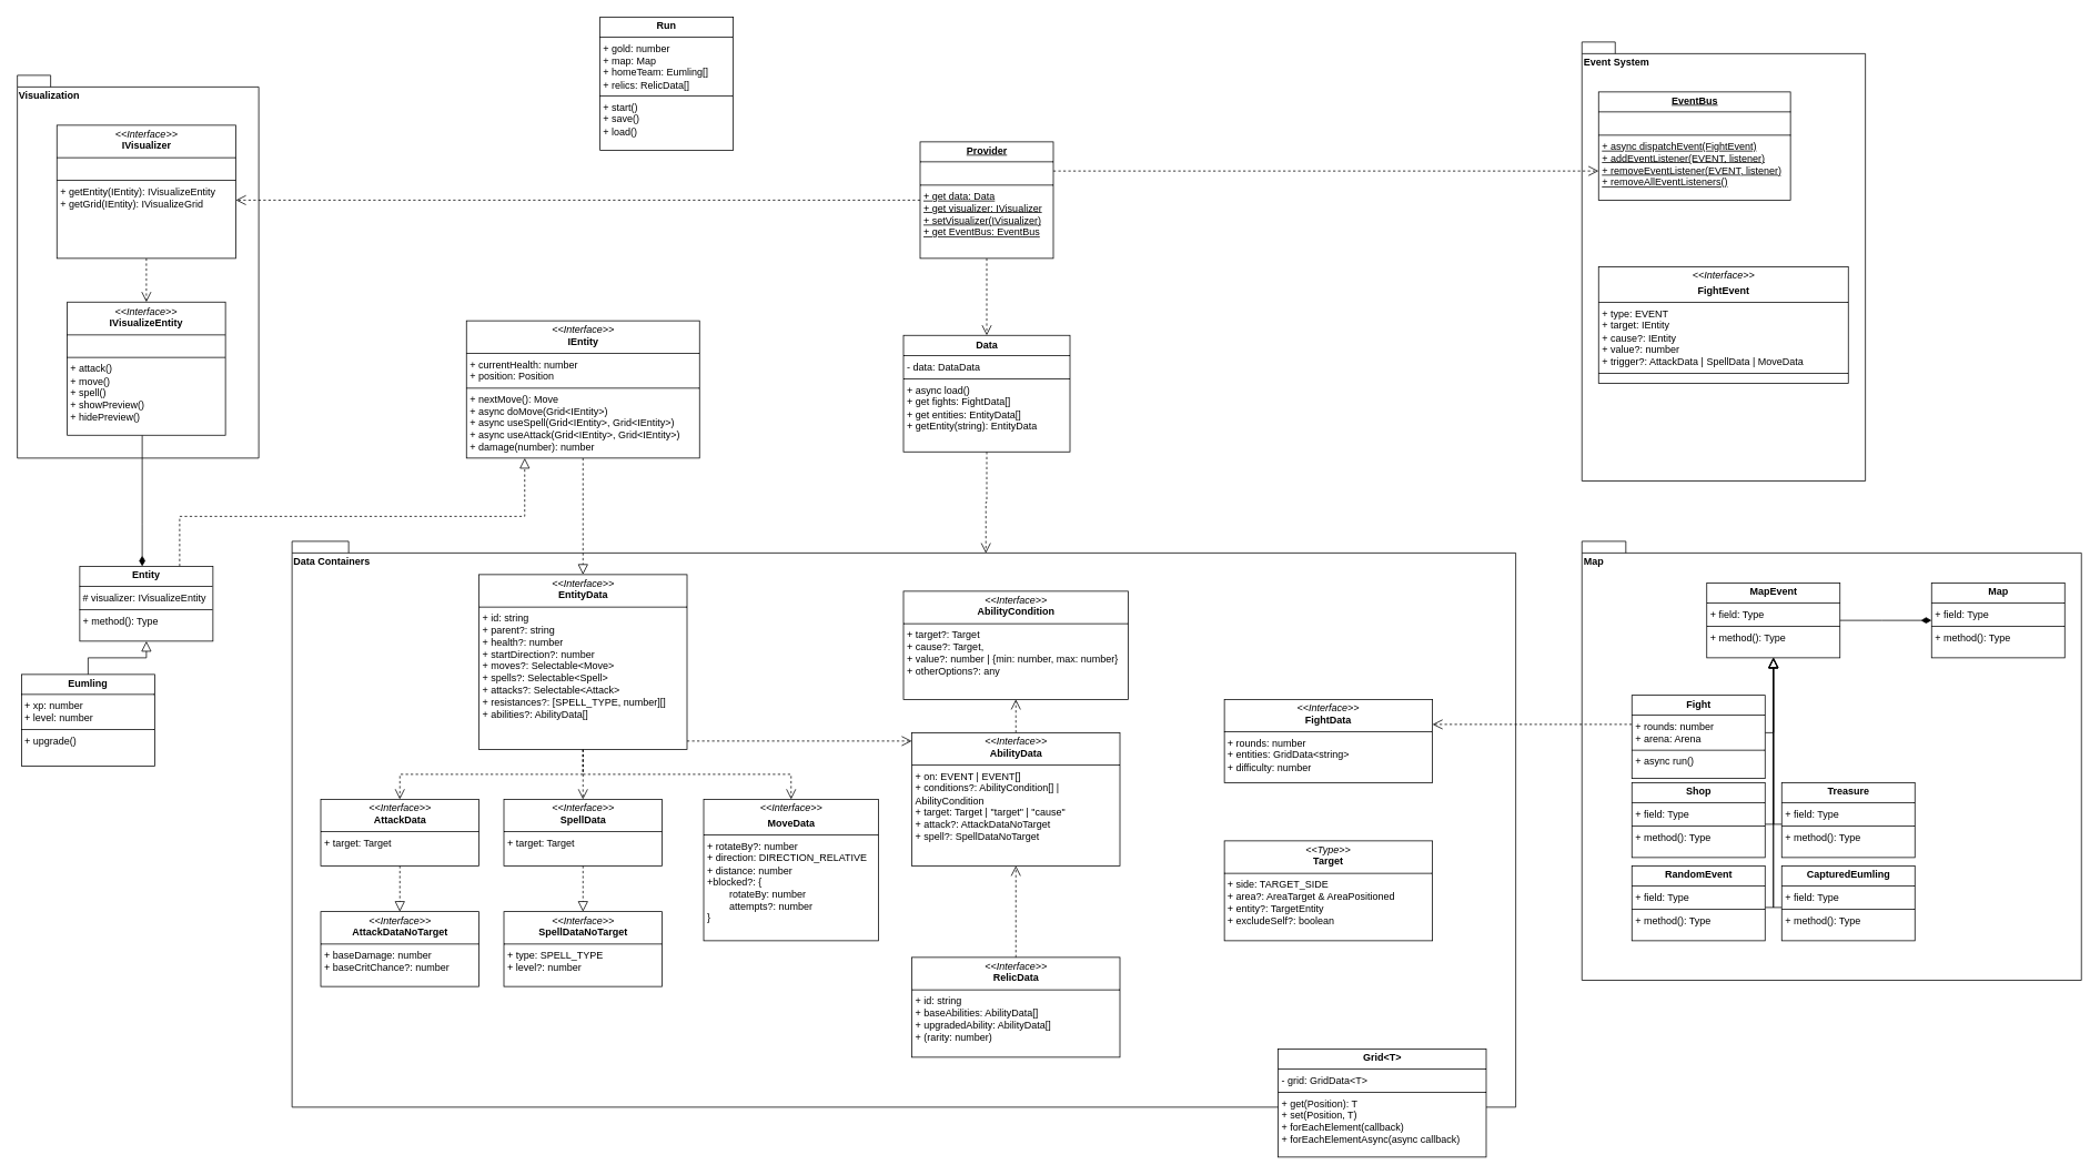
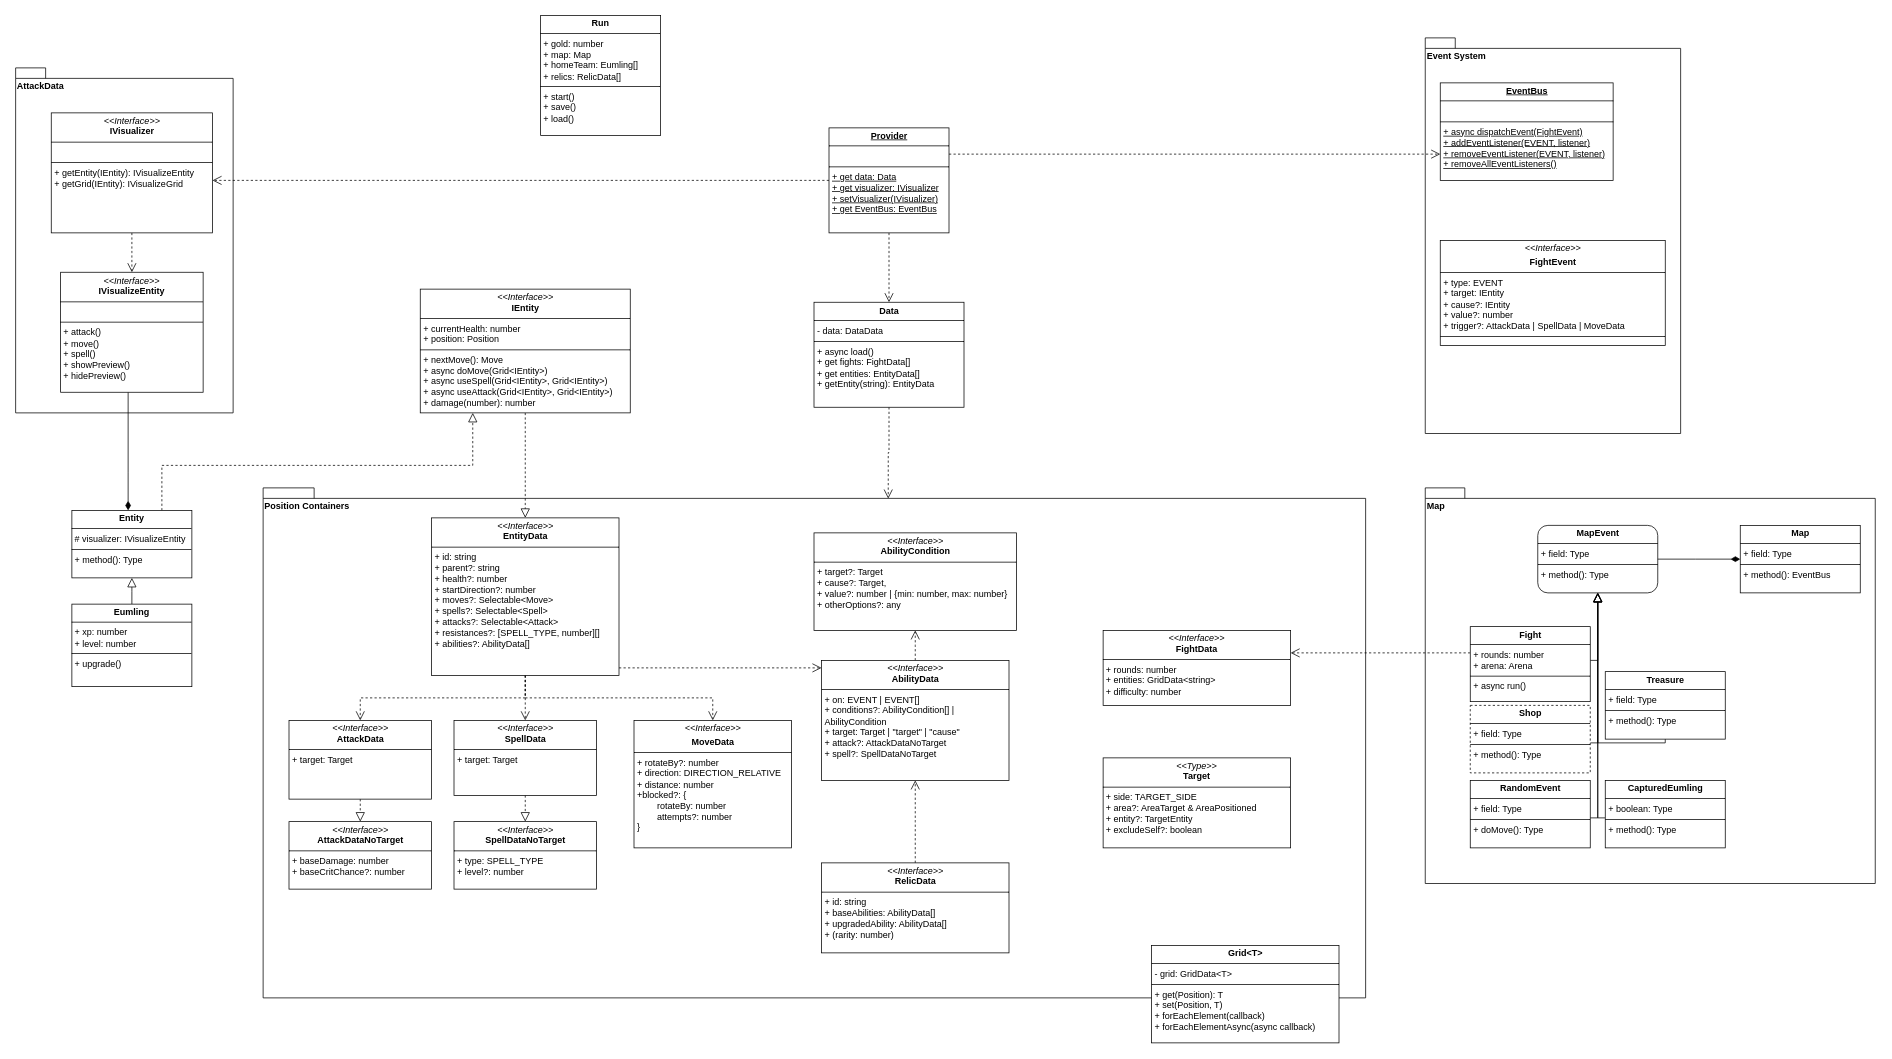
- <mxCell id="3" value="&lt;div&gt;Visualization&lt;/div&gt;" style="shape=folder;fontStyle=1;spacingTop=10;tabWidth=40;tabHeight=14;tabPosition=left;html=1;whiteSpace=wrap;strokeColor=default;align=left;verticalAlign=top;fontFamily=Helvetica;fontSize=12;fontColor=default;fillColor=default;" vertex="1" parent="1"><mxGeometry x="20" y="90" width="290" height="460" as="geometry" /></mxCell>
+ <mxCell id="3" value="&lt;div&gt;AttackData&lt;/div&gt;" style="shape=folder;fontStyle=1;spacingTop=10;tabWidth=40;tabHeight=14;tabPosition=left;html=1;whiteSpace=wrap;strokeColor=default;align=left;verticalAlign=top;fontFamily=Helvetica;fontSize=12;fontColor=default;fillColor=default;" vertex="1" parent="1"><mxGeometry x="20" y="90" width="290" height="460" as="geometry" /></mxCell>
- <mxCell id="5" value="Data Containers" style="shape=folder;fontStyle=1;spacingTop=10;tabWidth=40;tabHeight=14;tabPosition=left;html=1;whiteSpace=wrap;strokeColor=default;align=left;verticalAlign=top;fontFamily=Helvetica;fontSize=12;fontColor=default;fillColor=default;" vertex="1" parent="1"><mxGeometry x="350" y="650" width="1470" height="680" as="geometry" /></mxCell>
+ <mxCell id="5" value="Position Containers" style="shape=folder;fontStyle=1;spacingTop=10;tabWidth=40;tabHeight=14;tabPosition=left;html=1;whiteSpace=wrap;strokeColor=default;align=left;verticalAlign=top;fontFamily=Helvetica;fontSize=12;fontColor=default;fillColor=default;" vertex="1" parent="1"><mxGeometry x="350" y="650" width="1470" height="680" as="geometry" /></mxCell>
- <mxCell id="53" value="&lt;p style=&quot;margin:0px;margin-top:4px;text-align:center;&quot;&gt;&lt;b&gt;Map&lt;/b&gt;&lt;/p&gt;&lt;hr size=&quot;1&quot; style=&quot;border-style:solid;&quot;&gt;&lt;p style=&quot;margin:0px;margin-left:4px;&quot;&gt;+ field: Type&lt;/p&gt;&lt;hr size=&quot;1&quot; style=&quot;border-style:solid;&quot;&gt;&lt;p style=&quot;margin:0px;margin-left:4px;&quot;&gt;+ method(): Type&lt;/p&gt;" style="verticalAlign=top;align=left;overflow=fill;html=1;whiteSpace=wrap;strokeColor=default;fontFamily=Helvetica;fontSize=12;fontColor=default;fillColor=default;" vertex="1" parent="1"><mxGeometry x="2319.5" y="700" width="160" height="90" as="geometry" /></mxCell>
+ <mxCell id="53" value="&lt;p style=&quot;margin:0px;margin-top:4px;text-align:center;&quot;&gt;&lt;b&gt;Map&lt;/b&gt;&lt;/p&gt;&lt;hr size=&quot;1&quot; style=&quot;border-style:solid;&quot;&gt;&lt;p style=&quot;margin:0px;margin-left:4px;&quot;&gt;+ field: Type&lt;/p&gt;&lt;hr size=&quot;1&quot; style=&quot;border-style:solid;&quot;&gt;&lt;p style=&quot;margin:0px;margin-left:4px;&quot;&gt;+ method(): EventBus&lt;/p&gt;" style="verticalAlign=top;align=left;overflow=fill;html=1;whiteSpace=wrap;strokeColor=default;fontFamily=Helvetica;fontSize=12;fontColor=default;fillColor=default;" vertex="1" parent="1"><mxGeometry x="2319.5" y="700" width="160" height="90" as="geometry" /></mxCell>
- <mxCell id="41" value="&lt;p style=&quot;margin:0px;margin-top:4px;text-align:center;&quot;&gt;&lt;b&gt;MapEvent&lt;/b&gt;&lt;/p&gt;&lt;hr size=&quot;1&quot; style=&quot;border-style:solid;&quot;&gt;&lt;p style=&quot;margin:0px;margin-left:4px;&quot;&gt;+ field: Type&lt;/p&gt;&lt;hr size=&quot;1&quot; style=&quot;border-style:solid;&quot;&gt;&lt;p style=&quot;margin:0px;margin-left:4px;&quot;&gt;+ method(): Type&lt;/p&gt;" style="verticalAlign=top;align=left;overflow=fill;html=1;whiteSpace=wrap;strokeColor=default;fontFamily=Helvetica;fontSize=12;fontColor=default;fillColor=default;" vertex="1" parent="1"><mxGeometry x="2049.5" y="700" width="160" height="90" as="geometry" /></mxCell>
+ <mxCell id="41" value="&lt;p style=&quot;margin:0px;margin-top:4px;text-align:center;&quot;&gt;&lt;b&gt;MapEvent&lt;/b&gt;&lt;/p&gt;&lt;hr size=&quot;1&quot; style=&quot;border-style:solid;&quot;&gt;&lt;p style=&quot;margin:0px;margin-left:4px;&quot;&gt;+ field: Type&lt;/p&gt;&lt;hr size=&quot;1&quot; style=&quot;border-style:solid;&quot;&gt;&lt;p style=&quot;margin:0px;margin-left:4px;&quot;&gt;+ method(): Type&lt;/p&gt;" style="verticalAlign=top;align=left;overflow=fill;html=1;whiteSpace=wrap;strokeColor=default;fontFamily=Helvetica;fontSize=12;fontColor=default;fillColor=default;rounded=1;" vertex="1" parent="1"><mxGeometry x="2049.5" y="700" width="160" height="90" as="geometry" /></mxCell>
- <mxCell id="57" value="&lt;p style=&quot;margin:0px;margin-top:4px;text-align:center;&quot;&gt;&lt;b&gt;Eumling&lt;/b&gt;&lt;/p&gt;&lt;hr size=&quot;1&quot; style=&quot;border-style:solid;&quot;&gt;&lt;p style=&quot;margin:0px;margin-left:4px;&quot;&gt;+ xp: number&lt;/p&gt;&lt;p style=&quot;margin:0px;margin-left:4px;&quot;&gt;+ level: number&lt;/p&gt;&lt;hr size=&quot;1&quot; style=&quot;border-style:solid;&quot;&gt;&lt;p style=&quot;margin:0px;margin-left:4px;&quot;&gt;+ upgrade()&lt;/p&gt;" style="verticalAlign=top;align=left;overflow=fill;html=1;whiteSpace=wrap;strokeColor=default;fontFamily=Helvetica;fontSize=12;fontColor=default;fillColor=default;" vertex="1" parent="1"><mxGeometry x="25" y="810" width="160" height="110" as="geometry" /></mxCell>
+ <mxCell id="57" value="&lt;p style=&quot;margin:0px;margin-top:4px;text-align:center;&quot;&gt;&lt;b&gt;Eumling&lt;/b&gt;&lt;/p&gt;&lt;hr size=&quot;1&quot; style=&quot;border-style:solid;&quot;&gt;&lt;p style=&quot;margin:0px;margin-left:4px;&quot;&gt;+ xp: number&lt;/p&gt;&lt;p style=&quot;margin:0px;margin-left:4px;&quot;&gt;+ level: number&lt;/p&gt;&lt;hr size=&quot;1&quot; style=&quot;border-style:solid;&quot;&gt;&lt;p style=&quot;margin:0px;margin-left:4px;&quot;&gt;+ upgrade()&lt;/p&gt;" style="verticalAlign=top;align=left;overflow=fill;html=1;whiteSpace=wrap;strokeColor=default;fontFamily=Helvetica;fontSize=12;fontColor=default;fillColor=default;" vertex="1" parent="1"><mxGeometry x="95" y="805" width="160" height="110" as="geometry" /></mxCell>
- <mxCell id="43" value="&lt;p style=&quot;margin:0px;margin-top:4px;text-align:center;&quot;&gt;&lt;b&gt;Shop&lt;/b&gt;&lt;/p&gt;&lt;hr size=&quot;1&quot; style=&quot;border-style:solid;&quot;&gt;&lt;p style=&quot;margin:0px;margin-left:4px;&quot;&gt;+ field: Type&lt;/p&gt;&lt;hr size=&quot;1&quot; style=&quot;border-style:solid;&quot;&gt;&lt;p style=&quot;margin:0px;margin-left:4px;&quot;&gt;+ method(): Type&lt;/p&gt;" style="verticalAlign=top;align=left;overflow=fill;html=1;whiteSpace=wrap;strokeColor=default;fontFamily=Helvetica;fontSize=12;fontColor=default;fillColor=default;" vertex="1" parent="1"><mxGeometry x="1959.5" y="940" width="160" height="90" as="geometry" /></mxCell>
+ <mxCell id="43" value="&lt;p style=&quot;margin:0px;margin-top:4px;text-align:center;&quot;&gt;&lt;b&gt;Shop&lt;/b&gt;&lt;/p&gt;&lt;hr size=&quot;1&quot; style=&quot;border-style:solid;&quot;&gt;&lt;p style=&quot;margin:0px;margin-left:4px;&quot;&gt;+ field: Type&lt;/p&gt;&lt;hr size=&quot;1&quot; style=&quot;border-style:solid;&quot;&gt;&lt;p style=&quot;margin:0px;margin-left:4px;&quot;&gt;+ method(): Type&lt;/p&gt;" style="verticalAlign=top;align=left;overflow=fill;html=1;whiteSpace=wrap;strokeColor=default;fontFamily=Helvetica;fontSize=12;fontColor=default;fillColor=default;dashed=1;" vertex="1" parent="1"><mxGeometry x="1959.5" y="940" width="160" height="90" as="geometry" /></mxCell>
- <mxCell id="47" value="&lt;p style=&quot;margin:0px;margin-top:4px;text-align:center;&quot;&gt;&lt;b&gt;Treasure&lt;/b&gt;&lt;/p&gt;&lt;hr size=&quot;1&quot; style=&quot;border-style:solid;&quot;&gt;&lt;p style=&quot;margin:0px;margin-left:4px;&quot;&gt;+ field: Type&lt;/p&gt;&lt;hr size=&quot;1&quot; style=&quot;border-style:solid;&quot;&gt;&lt;p style=&quot;margin:0px;margin-left:4px;&quot;&gt;+ method(): Type&lt;/p&gt;" style="verticalAlign=top;align=left;overflow=fill;html=1;whiteSpace=wrap;strokeColor=default;fontFamily=Helvetica;fontSize=12;fontColor=default;fillColor=default;" vertex="1" parent="1"><mxGeometry x="2139.5" y="940" width="160" height="90" as="geometry" /></mxCell>
+ <mxCell id="47" value="&lt;p style=&quot;margin:0px;margin-top:4px;text-align:center;&quot;&gt;&lt;b&gt;Treasure&lt;/b&gt;&lt;/p&gt;&lt;hr size=&quot;1&quot; style=&quot;border-style:solid;&quot;&gt;&lt;p style=&quot;margin:0px;margin-left:4px;&quot;&gt;+ field: Type&lt;/p&gt;&lt;hr size=&quot;1&quot; style=&quot;border-style:solid;&quot;&gt;&lt;p style=&quot;margin:0px;margin-left:4px;&quot;&gt;+ method(): Type&lt;/p&gt;" style="verticalAlign=top;align=left;overflow=fill;html=1;whiteSpace=wrap;strokeColor=default;fontFamily=Helvetica;fontSize=12;fontColor=default;fillColor=default;" vertex="1" parent="1"><mxGeometry x="2139.5" y="895" width="160" height="90" as="geometry" /></mxCell>
- <mxCell id="12" value="&lt;p style=&quot;margin:0px;margin-top:4px;text-align:center;&quot;&gt;&lt;i&gt;&amp;lt;&amp;lt;Interface&amp;gt;&amp;gt;&lt;/i&gt;&lt;br&gt;&lt;b&gt;AttackData&lt;/b&gt;&lt;/p&gt;&lt;hr size=&quot;1&quot; style=&quot;border-style:solid;&quot;&gt;&lt;p style=&quot;margin:0px;margin-left:4px;&quot;&gt;+ target: Target&lt;/p&gt;" style="verticalAlign=top;align=left;overflow=fill;html=1;whiteSpace=wrap;strokeColor=default;fontFamily=Helvetica;fontSize=12;fontColor=default;fillColor=default;" vertex="1" parent="1"><mxGeometry x="384.5" y="960" width="190" height="80" as="geometry" /></mxCell>
+ <mxCell id="12" value="&lt;p style=&quot;margin:0px;margin-top:4px;text-align:center;&quot;&gt;&lt;i&gt;&amp;lt;&amp;lt;Interface&amp;gt;&amp;gt;&lt;/i&gt;&lt;br&gt;&lt;b&gt;AttackData&lt;/b&gt;&lt;/p&gt;&lt;hr size=&quot;1&quot; style=&quot;border-style:solid;&quot;&gt;&lt;p style=&quot;margin:0px;margin-left:4px;&quot;&gt;+ target: Target&lt;/p&gt;" style="verticalAlign=top;align=left;overflow=fill;html=1;whiteSpace=wrap;strokeColor=default;fontFamily=Helvetica;fontSize=12;fontColor=default;fillColor=default;" vertex="1" parent="1"><mxGeometry x="384.5" y="960" width="190" height="105" as="geometry" /></mxCell>
- <mxCell id="8" value="&lt;p style=&quot;margin:0px;margin-top:4px;text-align:center;&quot;&gt;&lt;i&gt;&amp;lt;&amp;lt;Interface&amp;gt;&amp;gt;&lt;/i&gt;&lt;br&gt;&lt;b&gt;SpellData&lt;/b&gt;&lt;/p&gt;&lt;hr size=&quot;1&quot; style=&quot;border-style:solid;&quot;&gt;&lt;p style=&quot;margin:0px;margin-left:4px;&quot;&gt;+ target: Target&lt;/p&gt;" style="verticalAlign=top;align=left;overflow=fill;html=1;whiteSpace=wrap;strokeColor=default;fontFamily=Helvetica;fontSize=12;fontColor=default;fillColor=default;" vertex="1" parent="1"><mxGeometry x="604.5" y="960" width="190" height="80" as="geometry" /></mxCell>
+ <mxCell id="8" value="&lt;p style=&quot;margin:0px;margin-top:4px;text-align:center;&quot;&gt;&lt;i&gt;&amp;lt;&amp;lt;Interface&amp;gt;&amp;gt;&lt;/i&gt;&lt;br&gt;&lt;b&gt;SpellData&lt;/b&gt;&lt;/p&gt;&lt;hr size=&quot;1&quot; style=&quot;border-style:solid;&quot;&gt;&lt;p style=&quot;margin:0px;margin-left:4px;&quot;&gt;+ target: Target&lt;/p&gt;" style="verticalAlign=top;align=left;overflow=fill;html=1;whiteSpace=wrap;strokeColor=default;fontFamily=Helvetica;fontSize=12;fontColor=default;fillColor=default;" vertex="1" parent="1"><mxGeometry x="604.5" y="960" width="190" height="100" as="geometry" /></mxCell>
- <mxCell id="49" value="&lt;p style=&quot;margin:0px;margin-top:4px;text-align:center;&quot;&gt;&lt;b&gt;RandomEvent&lt;/b&gt;&lt;/p&gt;&lt;hr size=&quot;1&quot; style=&quot;border-style:solid;&quot;&gt;&lt;p style=&quot;margin:0px;margin-left:4px;&quot;&gt;+ field: Type&lt;/p&gt;&lt;hr size=&quot;1&quot; style=&quot;border-style:solid;&quot;&gt;&lt;p style=&quot;margin:0px;margin-left:4px;&quot;&gt;+ method(): Type&lt;/p&gt;" style="verticalAlign=top;align=left;overflow=fill;html=1;whiteSpace=wrap;strokeColor=default;fontFamily=Helvetica;fontSize=12;fontColor=default;fillColor=default;" vertex="1" parent="1"><mxGeometry x="1959.5" y="1040" width="160" height="90" as="geometry" /></mxCell>
+ <mxCell id="49" value="&lt;p style=&quot;margin:0px;margin-top:4px;text-align:center;&quot;&gt;&lt;b&gt;RandomEvent&lt;/b&gt;&lt;/p&gt;&lt;hr size=&quot;1&quot; style=&quot;border-style:solid;&quot;&gt;&lt;p style=&quot;margin:0px;margin-left:4px;&quot;&gt;+ field: Type&lt;/p&gt;&lt;hr size=&quot;1&quot; style=&quot;border-style:solid;&quot;&gt;&lt;p style=&quot;margin:0px;margin-left:4px;&quot;&gt;+ doMove(): Type&lt;/p&gt;" style="verticalAlign=top;align=left;overflow=fill;html=1;whiteSpace=wrap;strokeColor=default;fontFamily=Helvetica;fontSize=12;fontColor=default;fillColor=default;" vertex="1" parent="1"><mxGeometry x="1959.5" y="1040" width="160" height="90" as="geometry" /></mxCell>
- <mxCell id="51" value="&lt;p style=&quot;margin:0px;margin-top:4px;text-align:center;&quot;&gt;&lt;b&gt;CapturedEumling&lt;/b&gt;&lt;/p&gt;&lt;hr size=&quot;1&quot; style=&quot;border-style:solid;&quot;&gt;&lt;p style=&quot;margin:0px;margin-left:4px;&quot;&gt;+ field: Type&lt;/p&gt;&lt;hr size=&quot;1&quot; style=&quot;border-style:solid;&quot;&gt;&lt;p style=&quot;margin:0px;margin-left:4px;&quot;&gt;+ method(): Type&lt;/p&gt;" style="verticalAlign=top;align=left;overflow=fill;html=1;whiteSpace=wrap;strokeColor=default;fontFamily=Helvetica;fontSize=12;fontColor=default;fillColor=default;" vertex="1" parent="1"><mxGeometry x="2139.5" y="1040" width="160" height="90" as="geometry" /></mxCell>
+ <mxCell id="51" value="&lt;p style=&quot;margin:0px;margin-top:4px;text-align:center;&quot;&gt;&lt;b&gt;CapturedEumling&lt;/b&gt;&lt;/p&gt;&lt;hr size=&quot;1&quot; style=&quot;border-style:solid;&quot;&gt;&lt;p style=&quot;margin:0px;margin-left:4px;&quot;&gt;+ boolean: Type&lt;/p&gt;&lt;hr size=&quot;1&quot; style=&quot;border-style:solid;&quot;&gt;&lt;p style=&quot;margin:0px;margin-left:4px;&quot;&gt;+ method(): Type&lt;/p&gt;" style="verticalAlign=top;align=left;overflow=fill;html=1;whiteSpace=wrap;strokeColor=default;fontFamily=Helvetica;fontSize=12;fontColor=default;fillColor=default;" vertex="1" parent="1"><mxGeometry x="2139.5" y="1040" width="160" height="90" as="geometry" /></mxCell>
